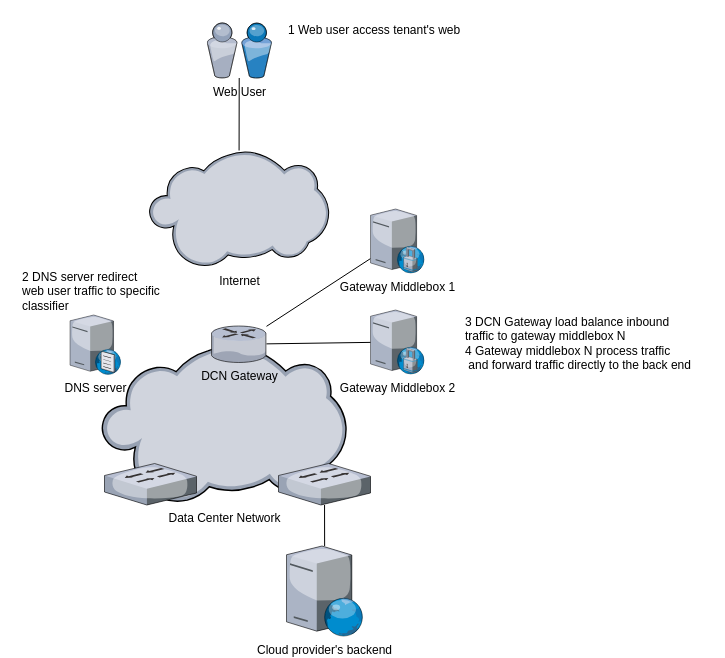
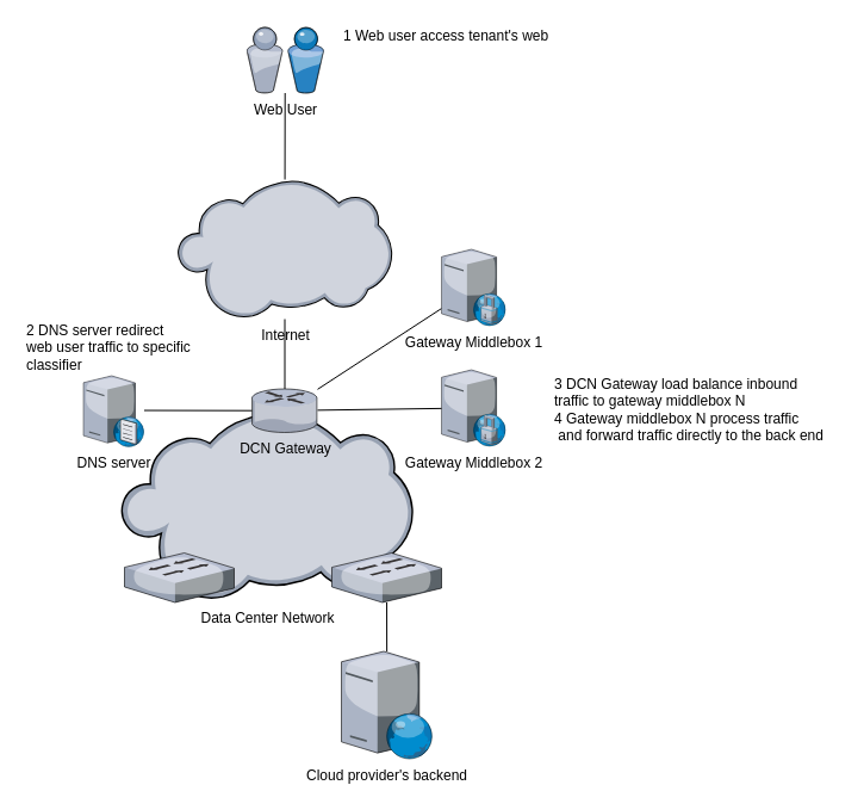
+ <mxCell id="14" value="" style="endArrow=none;html=1;" parent="1" source="4" target="2" edge="1"><mxGeometry width="50" height="50" relative="1" as="geometry"><mxPoint x="126" y="144.509" as="sourcePoint" /><mxPoint x="101.5" y="129.611" as="targetPoint" /></mxGeometry></mxCell>
+ <mxCell id="16" value="" style="endArrow=none;html=1;" parent="1" source="7" target="4" edge="1"><mxGeometry width="50" height="50" relative="1" as="geometry"><mxPoint x="276" y="353.695" as="sourcePoint" /><mxPoint x="347.5" y="353.55" as="targetPoint" /></mxGeometry></mxCell>
